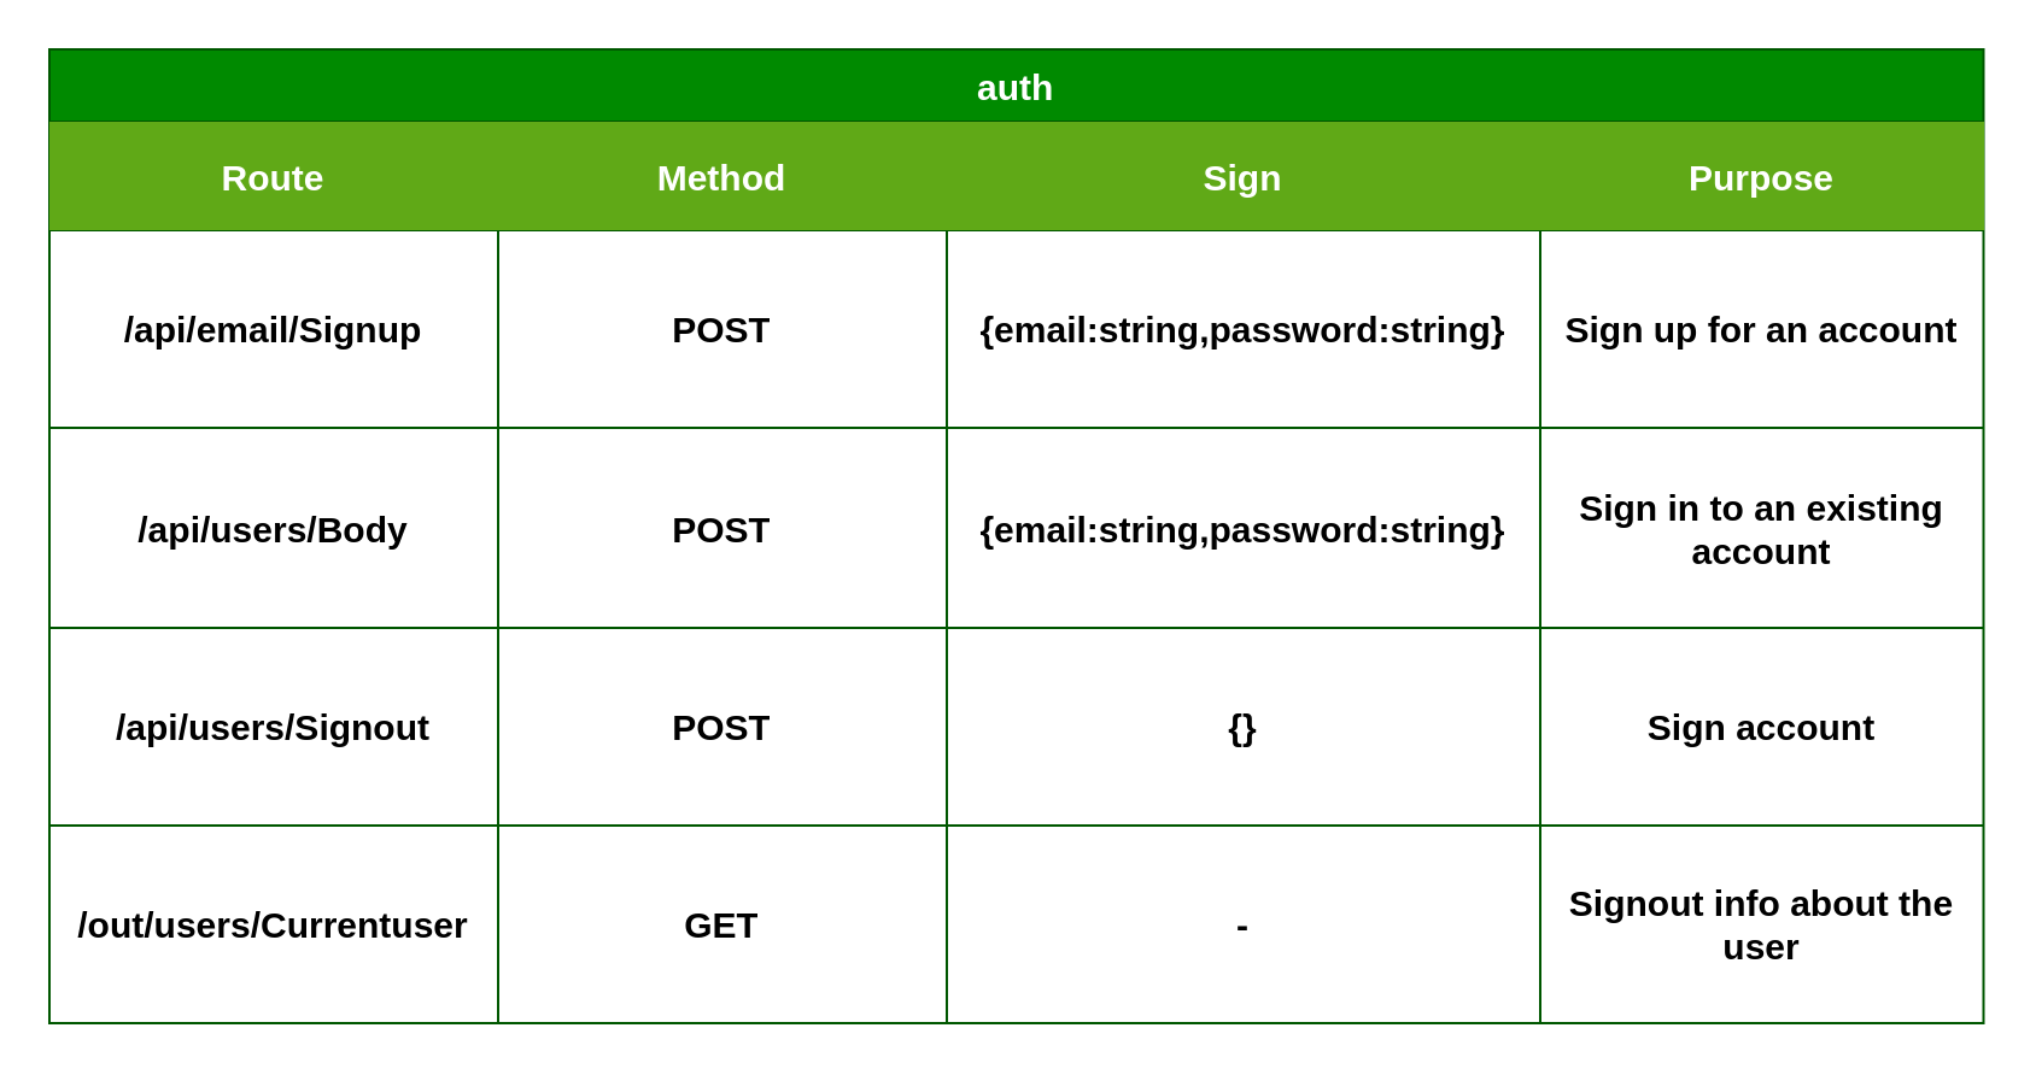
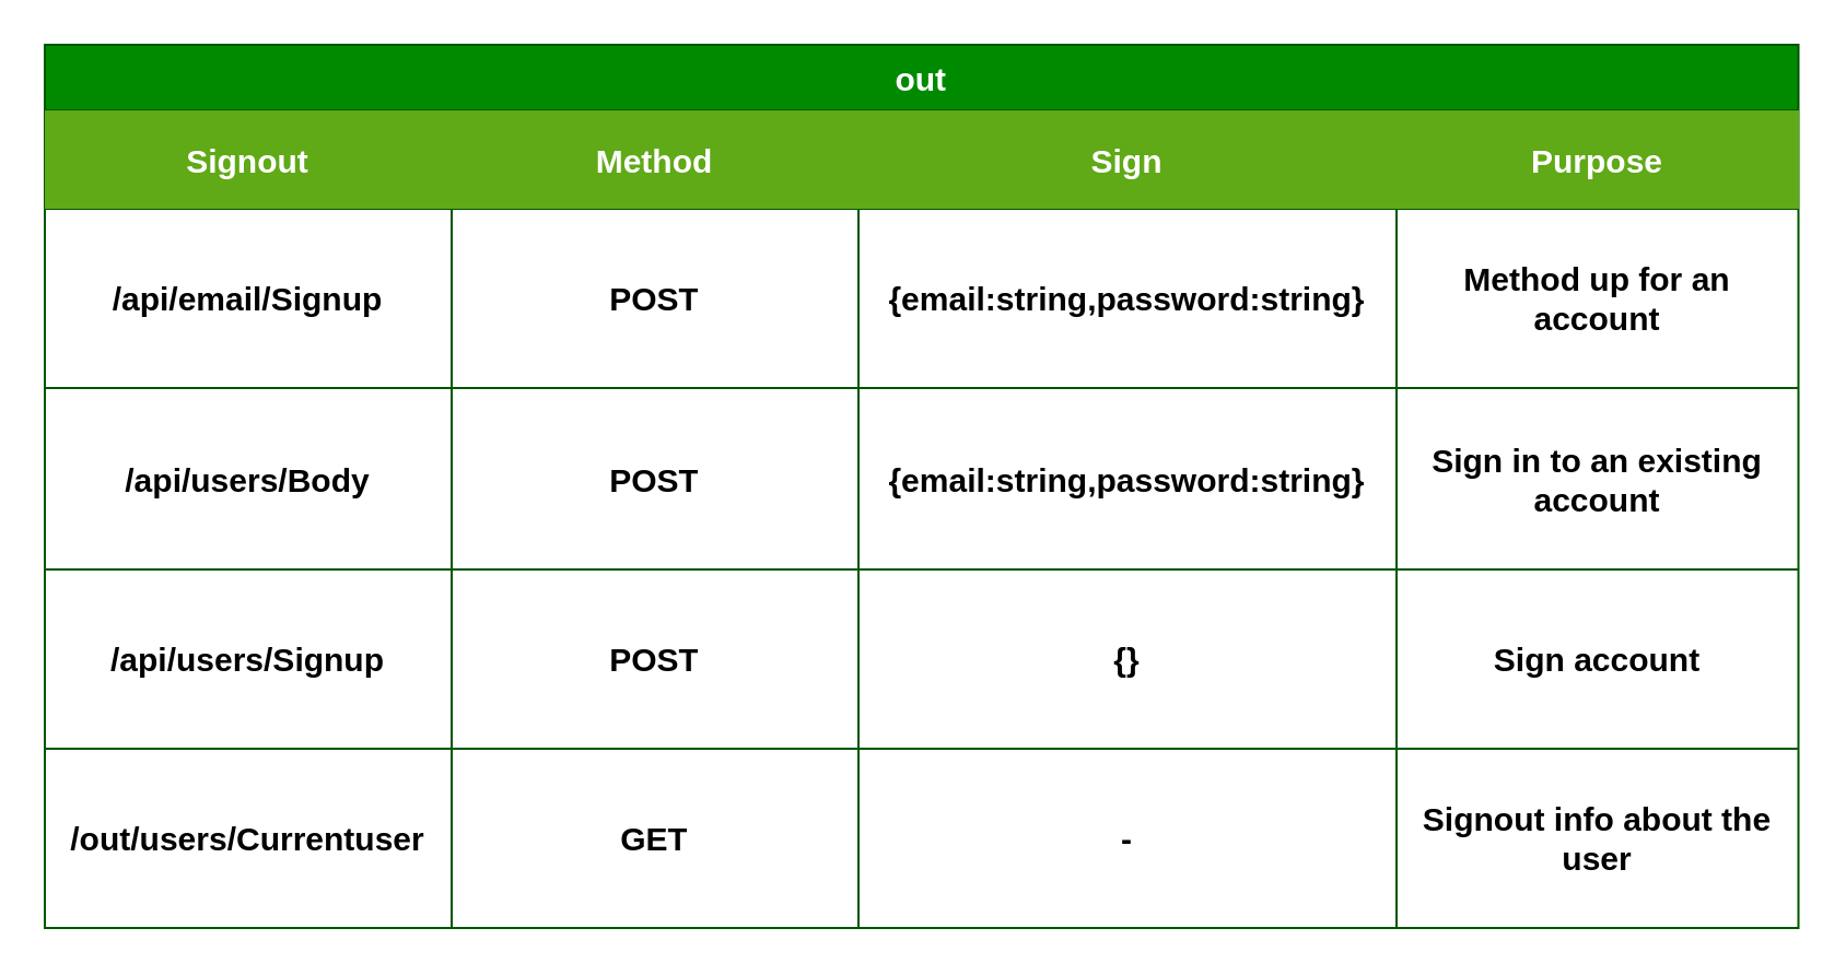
- <mxCell id="2" value="auth" style="shape=table;startSize=30;container=1;collapsible=0;childLayout=tableLayout;fontStyle=1;fontSize=15;fillColor=#008a00;fontColor=#ffffff;strokeColor=#005700;autosize=1;rowLines=1;resizeLast=0;resizeLastRow=0;treeFolding=0;treeMoving=0;resizeWidth=1;" vertex="1" parent="1"><mxGeometry x="20" y="20" width="801.75" height="404" as="geometry" /></mxCell>
+ <mxCell id="2" value="out" style="shape=table;startSize=30;container=1;collapsible=0;childLayout=tableLayout;fontStyle=1;fontSize=15;fillColor=#008a00;fontColor=#ffffff;strokeColor=#005700;autosize=1;rowLines=1;resizeLast=0;resizeLastRow=0;treeFolding=0;treeMoving=0;resizeWidth=1;" vertex="1" parent="1"><mxGeometry x="20" y="20" width="801.75" height="404" as="geometry" /></mxCell>
- <mxCell id="4" value="&lt;font style=&quot;font-size: 15px;&quot;&gt;&lt;b&gt;Route&lt;/b&gt;&lt;/font&gt;" style="shape=partialRectangle;html=1;whiteSpace=wrap;connectable=0;strokeColor=#2D7600;overflow=hidden;fillColor=#60a917;top=0;left=0;bottom=0;right=0;pointerEvents=1;fontColor=#ffffff;treeFolding=0;treeMoving=0;resizeWidth=1;" vertex="1" parent="3"><mxGeometry width="186" height="45" as="geometry"><mxRectangle width="186" height="45" as="alternateBounds" /></mxGeometry></mxCell>
+ <mxCell id="4" value="&lt;font style=&quot;font-size: 15px;&quot;&gt;&lt;b&gt;Signout&lt;/b&gt;&lt;/font&gt;" style="shape=partialRectangle;html=1;whiteSpace=wrap;connectable=0;strokeColor=#2D7600;overflow=hidden;fillColor=#60a917;top=0;left=0;bottom=0;right=0;pointerEvents=1;fontColor=#ffffff;treeFolding=0;treeMoving=0;resizeWidth=1;" vertex="1" parent="3"><mxGeometry width="186" height="45" as="geometry"><mxRectangle width="186" height="45" as="alternateBounds" /></mxGeometry></mxCell>
- <mxCell id="12" value="&lt;b&gt;&lt;font style=&quot;font-size: 15px;&quot;&gt;Sign up for an account&lt;/font&gt;&lt;/b&gt;" style="shape=partialRectangle;html=1;whiteSpace=wrap;connectable=0;strokeColor=inherit;overflow=hidden;fillColor=none;top=0;left=0;bottom=0;right=0;pointerEvents=1;treeFolding=0;treeMoving=0;resizeWidth=1;" vertex="1" parent="8"><mxGeometry x="618" width="184" height="82" as="geometry"><mxRectangle width="184" height="82" as="alternateBounds" /></mxGeometry></mxCell>
+ <mxCell id="12" value="&lt;b&gt;&lt;font style=&quot;font-size: 15px;&quot;&gt;Method up for an account&lt;/font&gt;&lt;/b&gt;" style="shape=partialRectangle;html=1;whiteSpace=wrap;connectable=0;strokeColor=inherit;overflow=hidden;fillColor=none;top=0;left=0;bottom=0;right=0;pointerEvents=1;treeFolding=0;treeMoving=0;resizeWidth=1;" vertex="1" parent="8"><mxGeometry x="618" width="184" height="82" as="geometry"><mxRectangle width="184" height="82" as="alternateBounds" /></mxGeometry></mxCell>
- <mxCell id="19" value="&lt;b&gt;&lt;font style=&quot;font-size: 15px;&quot;&gt;/api/users/Signout&lt;/font&gt;&lt;/b&gt;" style="shape=partialRectangle;html=1;whiteSpace=wrap;connectable=0;strokeColor=inherit;overflow=hidden;fillColor=none;top=0;left=0;bottom=0;right=0;pointerEvents=1;treeFolding=0;treeMoving=0;resizeWidth=1;" vertex="1" parent="18"><mxGeometry width="186" height="82" as="geometry"><mxRectangle width="186" height="82" as="alternateBounds" /></mxGeometry></mxCell>
+ <mxCell id="19" value="&lt;b&gt;&lt;font style=&quot;font-size: 15px;&quot;&gt;/api/users/Signup&lt;/font&gt;&lt;/b&gt;" style="shape=partialRectangle;html=1;whiteSpace=wrap;connectable=0;strokeColor=inherit;overflow=hidden;fillColor=none;top=0;left=0;bottom=0;right=0;pointerEvents=1;treeFolding=0;treeMoving=0;resizeWidth=1;" vertex="1" parent="18"><mxGeometry width="186" height="82" as="geometry"><mxRectangle width="186" height="82" as="alternateBounds" /></mxGeometry></mxCell>
